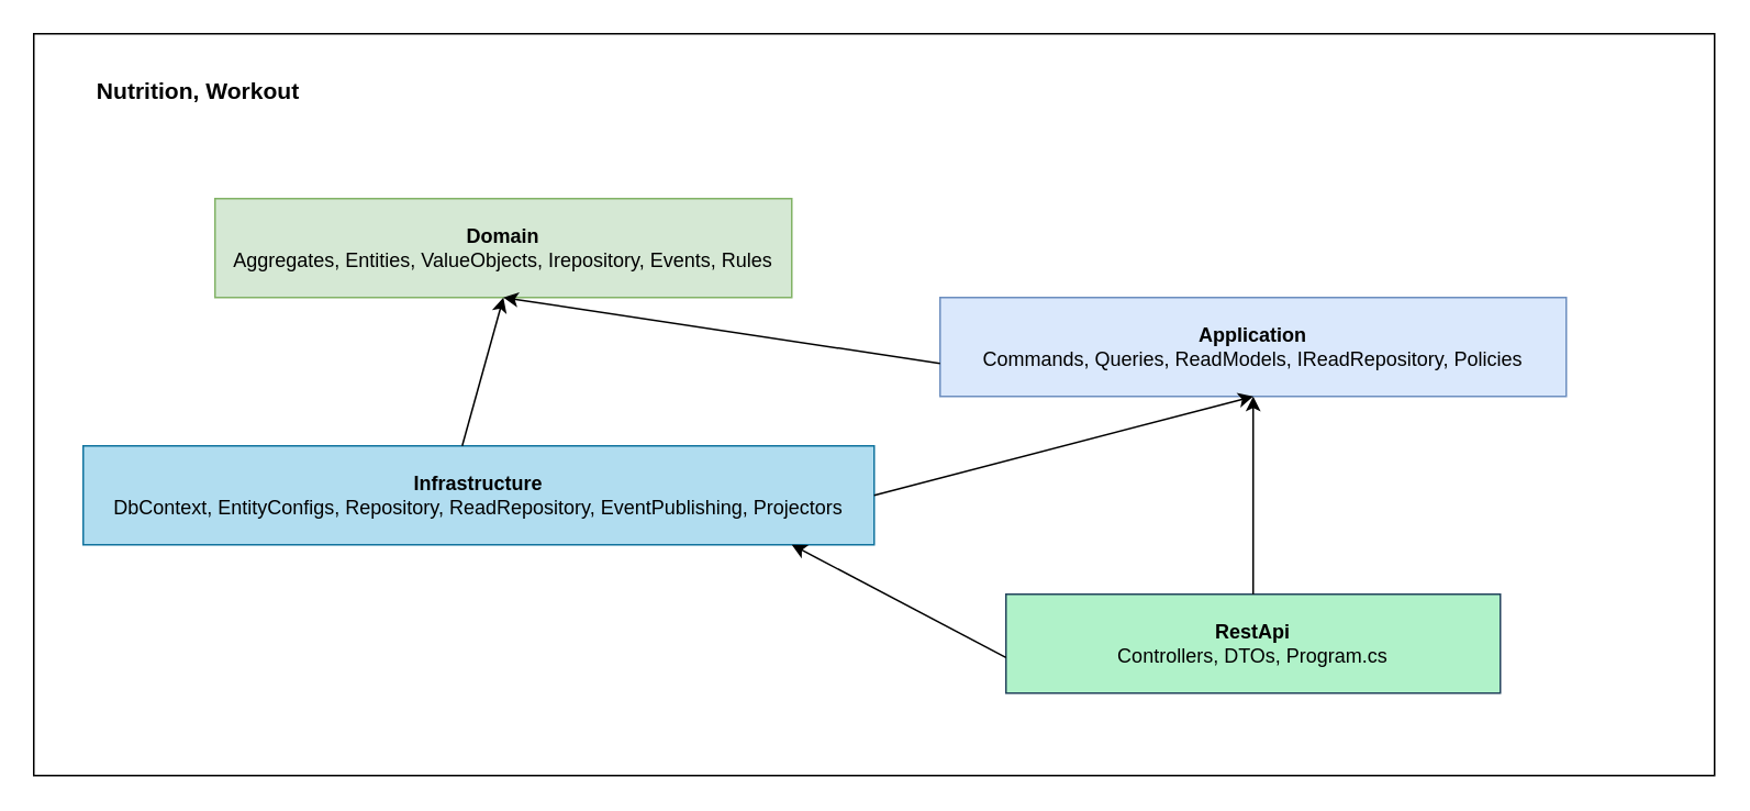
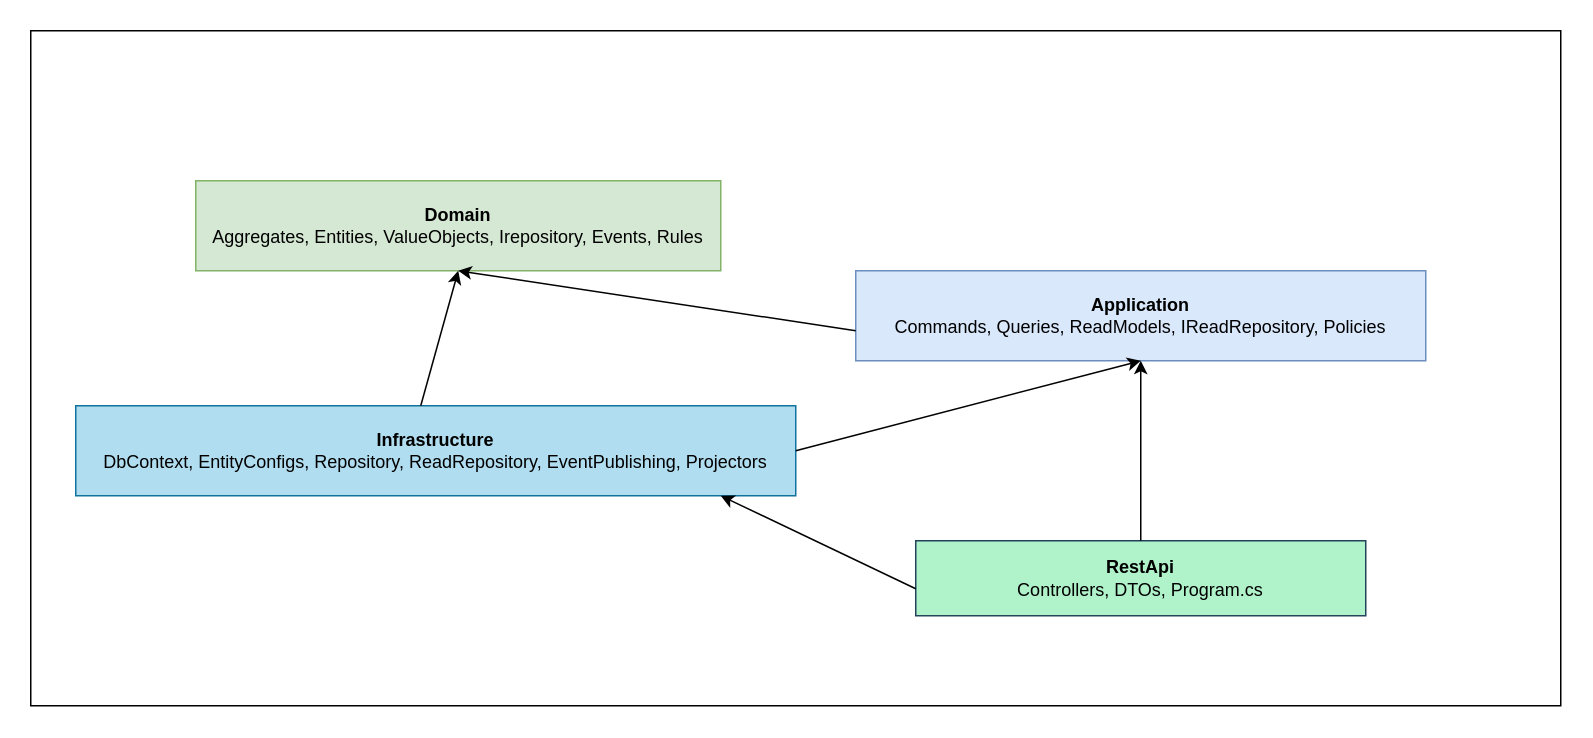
- <mxCell id="12" value="&lt;h3&gt;&lt;b&gt;Nutrition, Workout&lt;/b&gt;&lt;/h3&gt;" style="text;html=1;align=center;verticalAlign=middle;whiteSpace=wrap;rounded=0;" vertex="1" parent="1"><mxGeometry x="40" y="40" width="160" height="30" as="geometry" /></mxCell>
- <mxCell id="5" value="&lt;b&gt;RestApi&lt;/b&gt;&lt;br&gt;Controllers, DTOs, Program.cs" style="rounded=0;whiteSpace=wrap;html=1;fillColor=light-dark(#b0f2c9, #39454E);strokeColor=#23445d;" parent="1" vertex="1"><mxGeometry x="610" y="360" width="300" height="60" as="geometry" /></mxCell>
+ <mxCell id="5" value="&lt;b&gt;RestApi&lt;/b&gt;&lt;br&gt;Controllers, DTOs, Program.cs" style="rounded=0;whiteSpace=wrap;html=1;fillColor=light-dark(#b0f2c9, #39454E);strokeColor=#23445d;" parent="1" vertex="1"><mxGeometry x="610" y="360" width="300" height="50" as="geometry" /></mxCell>
